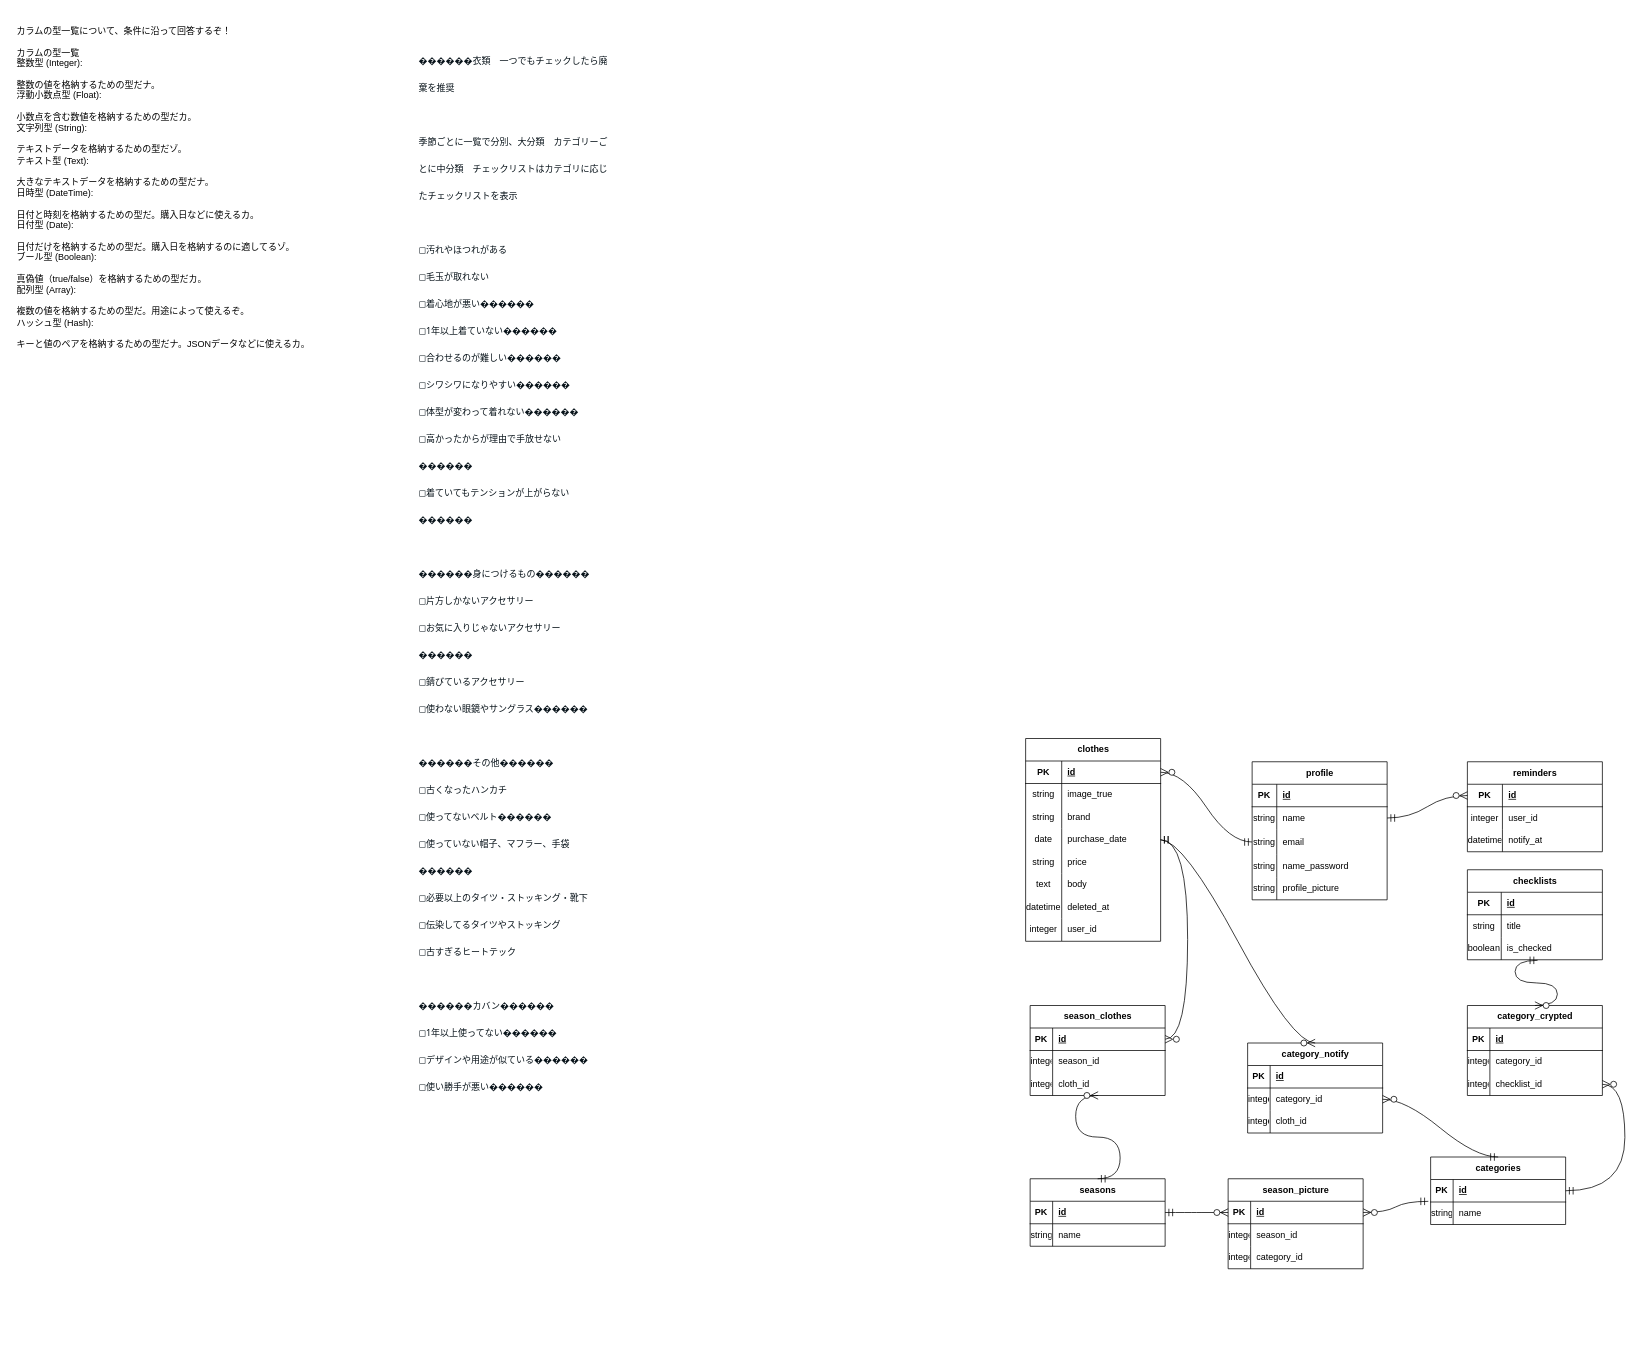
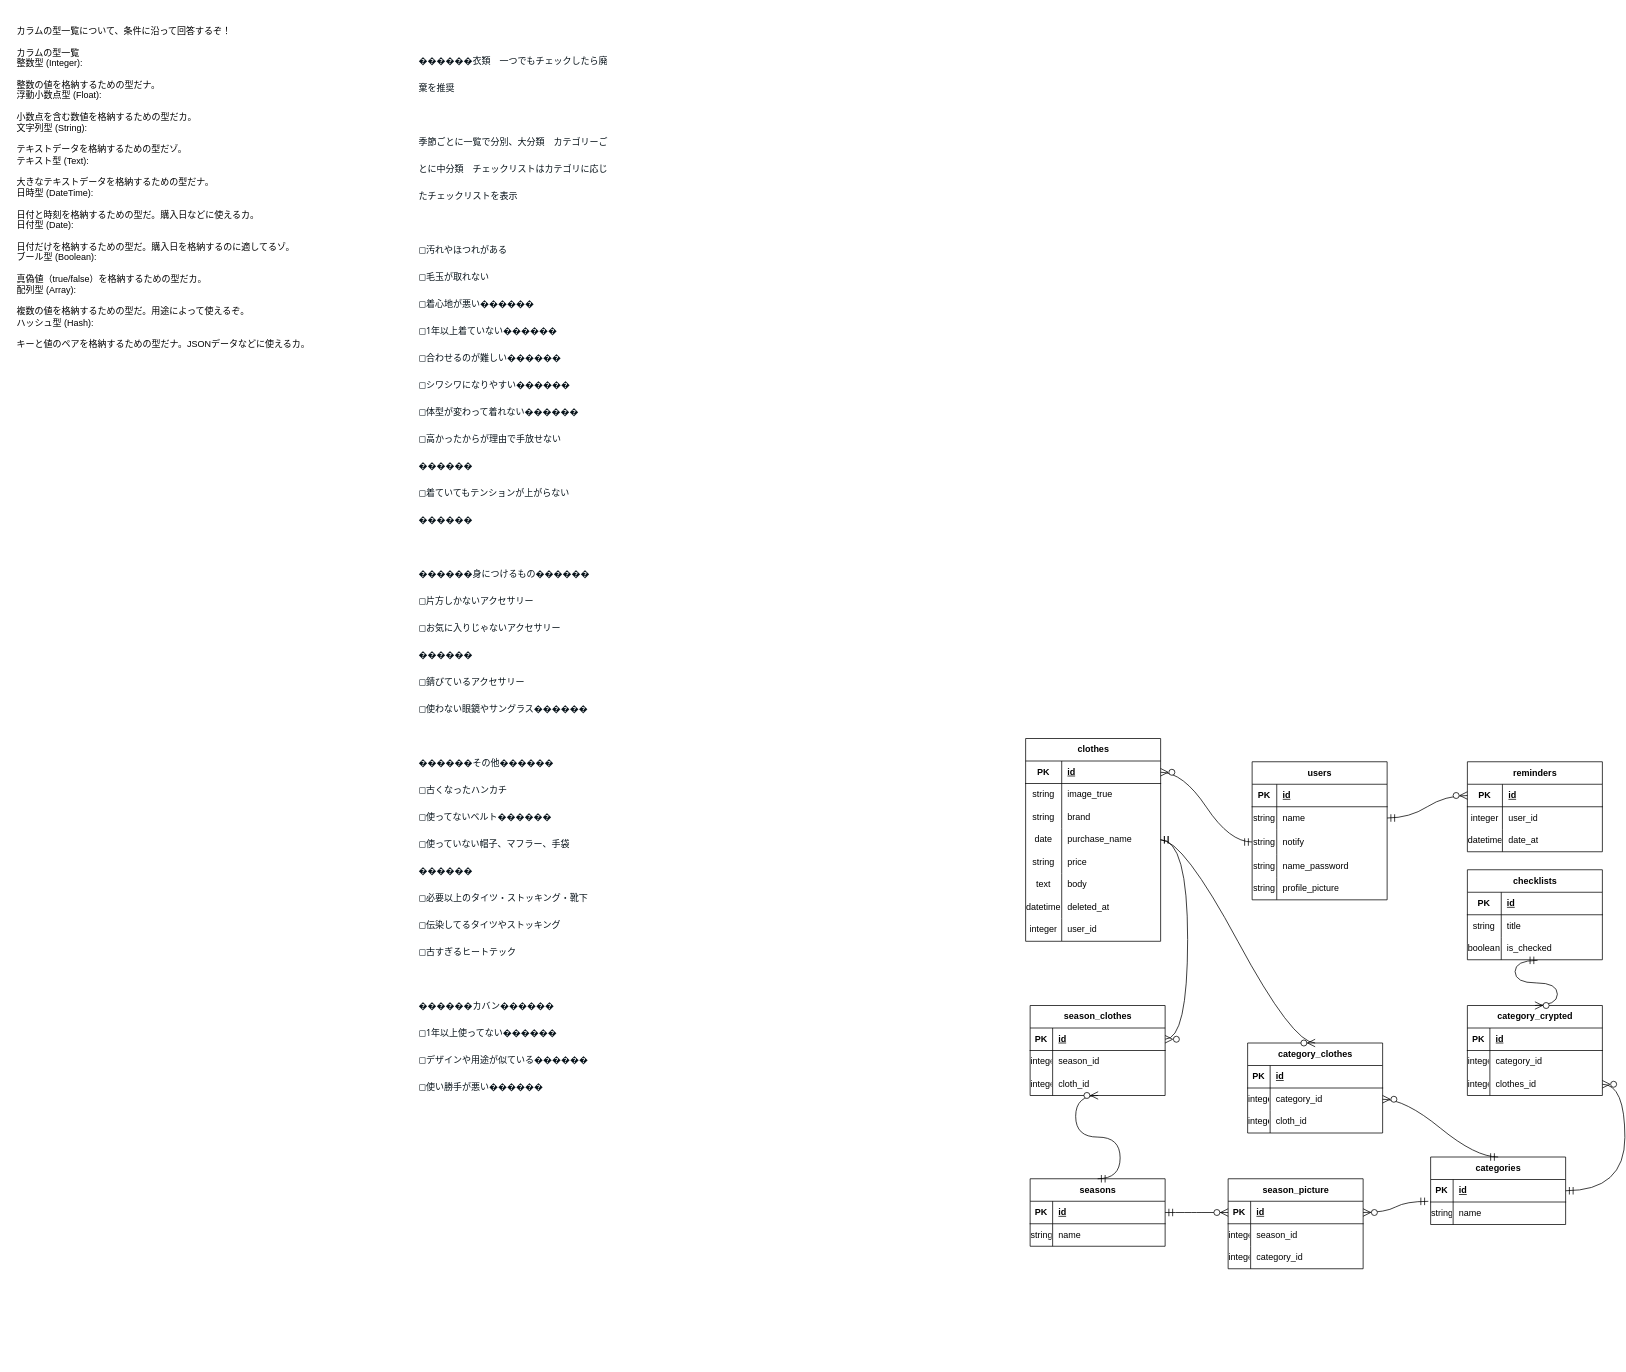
- <mxCell id="2" value="profile" style="shape=table;startSize=30;container=1;collapsible=1;childLayout=tableLayout;fixedRows=1;rowLines=0;fontStyle=1;align=center;resizeLast=1;html=1;" parent="1" vertex="1"><mxGeometry x="1669" y="1015" width="180" height="184.121" as="geometry" /></mxCell>
+ <mxCell id="2" value="users" style="shape=table;startSize=30;container=1;collapsible=1;childLayout=tableLayout;fixedRows=1;rowLines=0;fontStyle=1;align=center;resizeLast=1;html=1;" parent="1" vertex="1"><mxGeometry x="1669" y="1015" width="180" height="184.121" as="geometry" /></mxCell>
- <mxCell id="31" value="purchase_date" style="shape=partialRectangle;connectable=0;fillColor=none;top=0;left=0;bottom=0;right=0;align=left;spacingLeft=6;overflow=hidden;whiteSpace=wrap;html=1;" parent="29" vertex="1"><mxGeometry x="48.118" width="131.882" height="30" as="geometry"><mxRectangle width="131.882" height="30" as="alternateBounds" /></mxGeometry></mxCell>
+ <mxCell id="31" value="purchase_name" style="shape=partialRectangle;connectable=0;fillColor=none;top=0;left=0;bottom=0;right=0;align=left;spacingLeft=6;overflow=hidden;whiteSpace=wrap;html=1;" parent="29" vertex="1"><mxGeometry x="48.118" width="131.882" height="30" as="geometry"><mxRectangle width="131.882" height="30" as="alternateBounds" /></mxGeometry></mxCell>
- <mxCell id="63" value="notify_at" style="shape=partialRectangle;connectable=0;fillColor=none;top=0;left=0;bottom=0;right=0;align=left;spacingLeft=6;overflow=hidden;whiteSpace=wrap;html=1;" parent="61" vertex="1"><mxGeometry x="46.733" width="133.267" height="30" as="geometry"><mxRectangle width="133.267" height="30" as="alternateBounds" /></mxGeometry></mxCell>
+ <mxCell id="63" value="date_at" style="shape=partialRectangle;connectable=0;fillColor=none;top=0;left=0;bottom=0;right=0;align=left;spacingLeft=6;overflow=hidden;whiteSpace=wrap;html=1;" parent="61" vertex="1"><mxGeometry x="46.733" width="133.267" height="30" as="geometry"><mxRectangle width="133.267" height="30" as="alternateBounds" /></mxGeometry></mxCell>
- <mxCell id="11" value="email" style="shape=partialRectangle;connectable=0;fillColor=none;top=0;left=0;bottom=0;right=0;align=left;spacingLeft=6;overflow=hidden;whiteSpace=wrap;html=1;" parent="9" vertex="1"><mxGeometry x="32.85" width="147.15" height="34" as="geometry"><mxRectangle width="147.15" height="34" as="alternateBounds" /></mxGeometry></mxCell>
+ <mxCell id="11" value="notify" style="shape=partialRectangle;connectable=0;fillColor=none;top=0;left=0;bottom=0;right=0;align=left;spacingLeft=6;overflow=hidden;whiteSpace=wrap;html=1;" parent="9" vertex="1"><mxGeometry x="32.85" width="147.15" height="34" as="geometry"><mxRectangle width="147.15" height="34" as="alternateBounds" /></mxGeometry></mxCell>
- <mxCell id="78" value="category_notify" style="shape=table;startSize=30;container=1;collapsible=1;childLayout=tableLayout;fixedRows=1;rowLines=0;fontStyle=1;align=center;resizeLast=1;html=1;" parent="1" vertex="1"><mxGeometry x="1663" y="1390" width="180" height="120" as="geometry" /></mxCell>
+ <mxCell id="78" value="category_clothes" style="shape=table;startSize=30;container=1;collapsible=1;childLayout=tableLayout;fixedRows=1;rowLines=0;fontStyle=1;align=center;resizeLast=1;html=1;" parent="1" vertex="1"><mxGeometry x="1663" y="1390" width="180" height="120" as="geometry" /></mxCell>
- <mxCell id="113" value="checklist_id" style="shape=partialRectangle;connectable=0;fillColor=none;top=0;left=0;bottom=0;right=0;align=left;spacingLeft=6;overflow=hidden;whiteSpace=wrap;html=1;" parent="111" vertex="1"><mxGeometry x="30" width="150" height="30" as="geometry"><mxRectangle width="150" height="30" as="alternateBounds" /></mxGeometry></mxCell>
+ <mxCell id="113" value="clothes_id" style="shape=partialRectangle;connectable=0;fillColor=none;top=0;left=0;bottom=0;right=0;align=left;spacingLeft=6;overflow=hidden;whiteSpace=wrap;html=1;" parent="111" vertex="1"><mxGeometry x="30" width="150" height="30" as="geometry"><mxRectangle width="150" height="30" as="alternateBounds" /></mxGeometry></mxCell>
